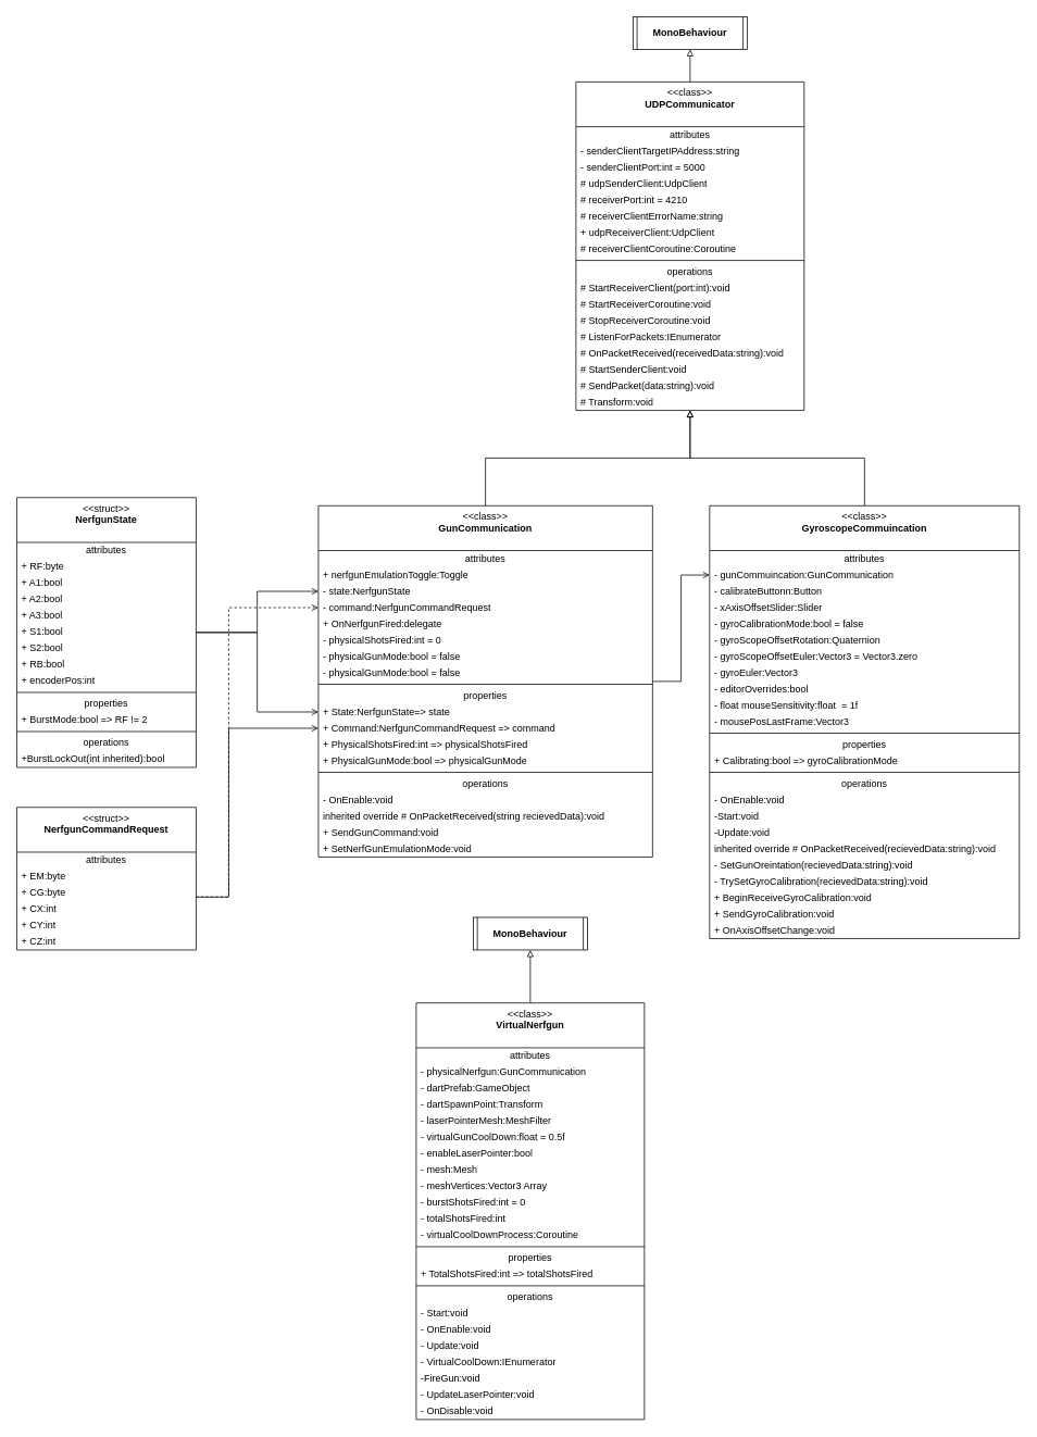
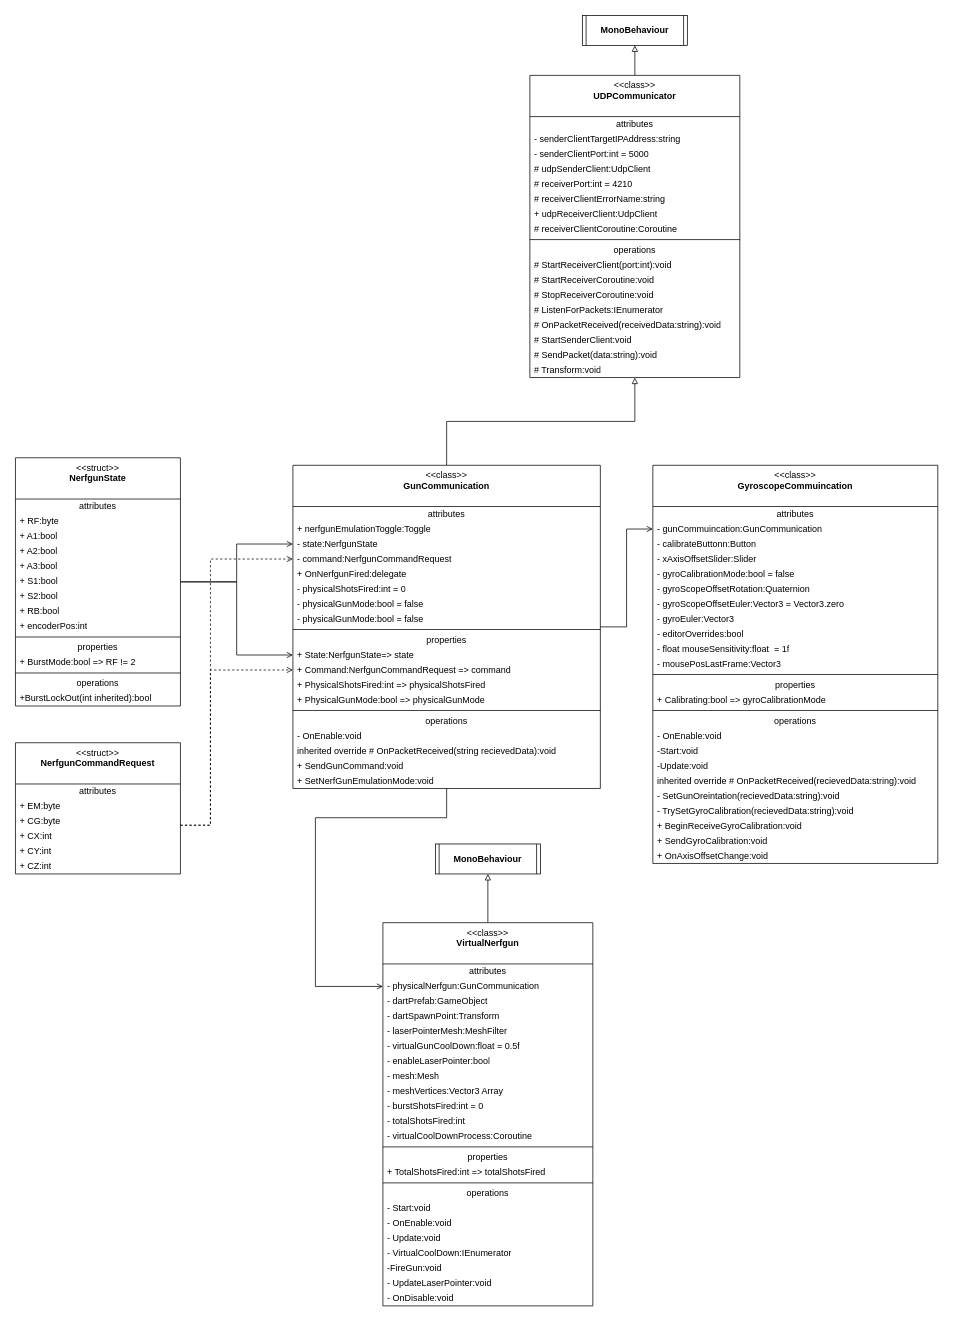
- <mxCell id="46" style="edgeStyle=orthogonalEdgeStyle;rounded=0;orthogonalLoop=1;jettySize=auto;html=1;endArrow=block;endFill=0;" edge="1" parent="1" source="47" target="3"><mxGeometry relative="1" as="geometry" /></mxCell>
- <mxCell id="92" style="edgeStyle=orthogonalEdgeStyle;rounded=0;orthogonalLoop=1;jettySize=auto;html=1;entryX=0;entryY=0.5;entryDx=0;entryDy=0;endArrow=open;endFill=0;" edge="1" parent="1" source="93" target="37"><mxGeometry relative="1" as="geometry"><Array as="points"><mxPoint x="280" y="1100" /><mxPoint x="280" y="893" /></Array></mxGeometry></mxCell>
+ <mxCell id="92" style="edgeStyle=orthogonalEdgeStyle;rounded=0;orthogonalLoop=1;jettySize=auto;html=1;entryX=0;entryY=0.5;entryDx=0;entryDy=0;endArrow=open;endFill=0;dashed=1;" edge="1" parent="1" source="93" target="37"><mxGeometry relative="1" as="geometry"><Array as="points"><mxPoint x="280" y="1100" /><mxPoint x="280" y="893" /></Array></mxGeometry></mxCell>
+ <mxCell id="24" style="edgeStyle=orthogonalEdgeStyle;rounded=0;orthogonalLoop=1;jettySize=auto;html=1;entryX=0;entryY=0.5;entryDx=0;entryDy=0;endArrow=open;endFill=0;" edge="1" parent="1" source="25" target="104"><mxGeometry relative="1" as="geometry"><Array as="points"><mxPoint x="595" y="1090" /><mxPoint x="420" y="1090" /><mxPoint x="420" y="1315" /></Array></mxGeometry></mxCell>
